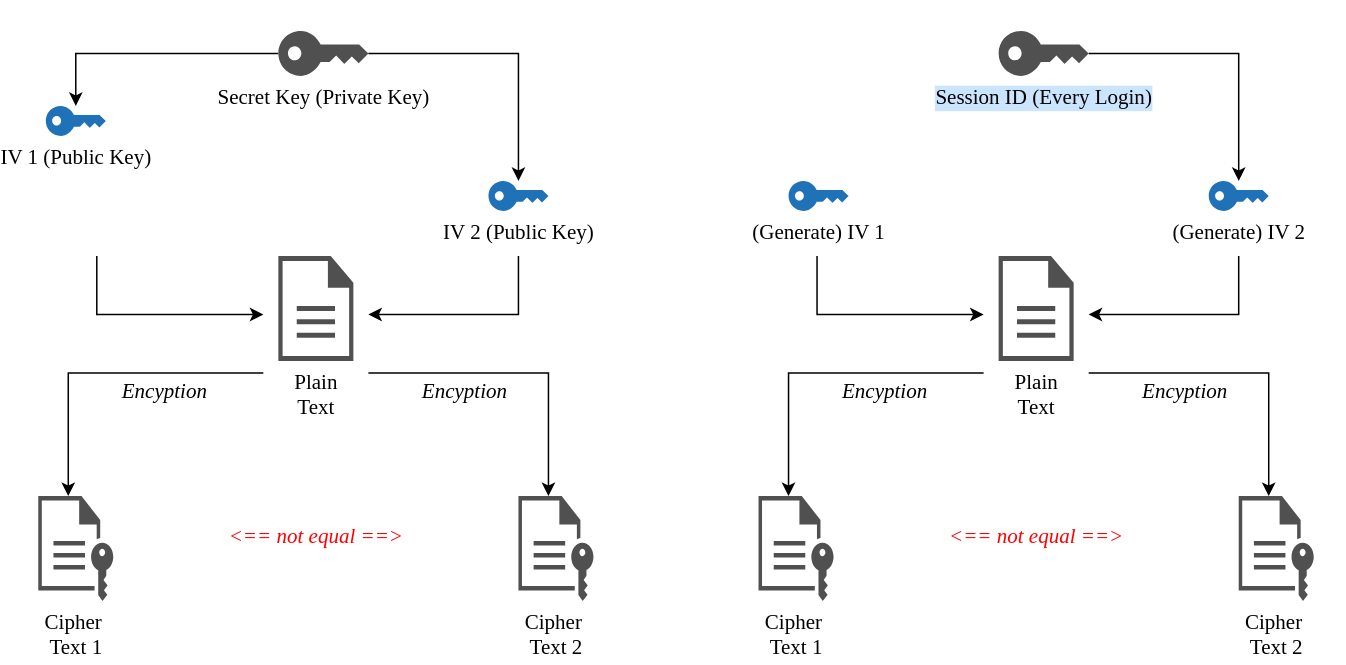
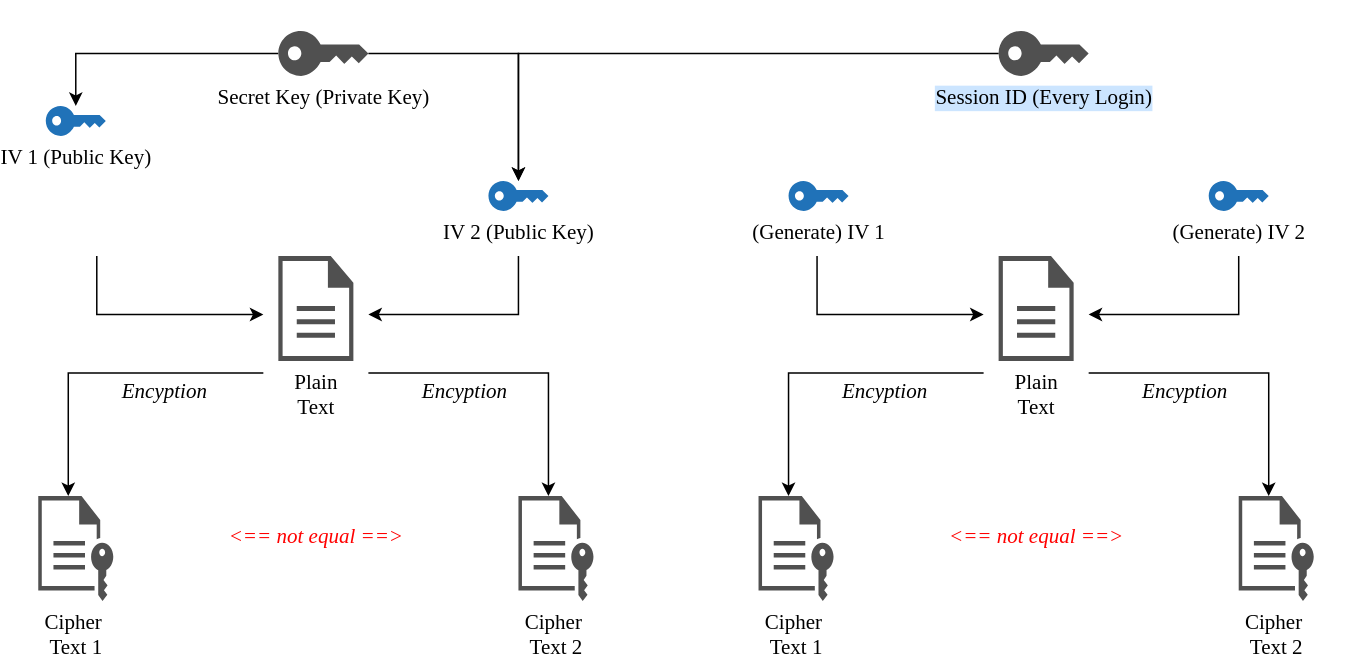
- <mxCell id="23" value="" style="rounded=0;orthogonalLoop=1;jettySize=auto;html=1;fontSize=14;edgeStyle=orthogonalEdgeStyle;fontFamily=Times New Roman;fontStyle=0" parent="1" source="19" target="22" edge="1"><mxGeometry relative="1" as="geometry"><mxPoint x="538" y="60" as="sourcePoint" /><mxPoint x="483" y="130" as="targetPoint" /></mxGeometry></mxCell>
+ <mxCell id="23" value="" style="rounded=0;orthogonalLoop=1;jettySize=auto;html=1;fontSize=14;edgeStyle=orthogonalEdgeStyle;fontFamily=Times New Roman;fontStyle=0;" parent="1" source="19" target="8" edge="1"><mxGeometry relative="1" as="geometry"><mxPoint x="538" y="60" as="sourcePoint" /><mxPoint x="483" y="130" as="targetPoint" /></mxGeometry></mxCell>
